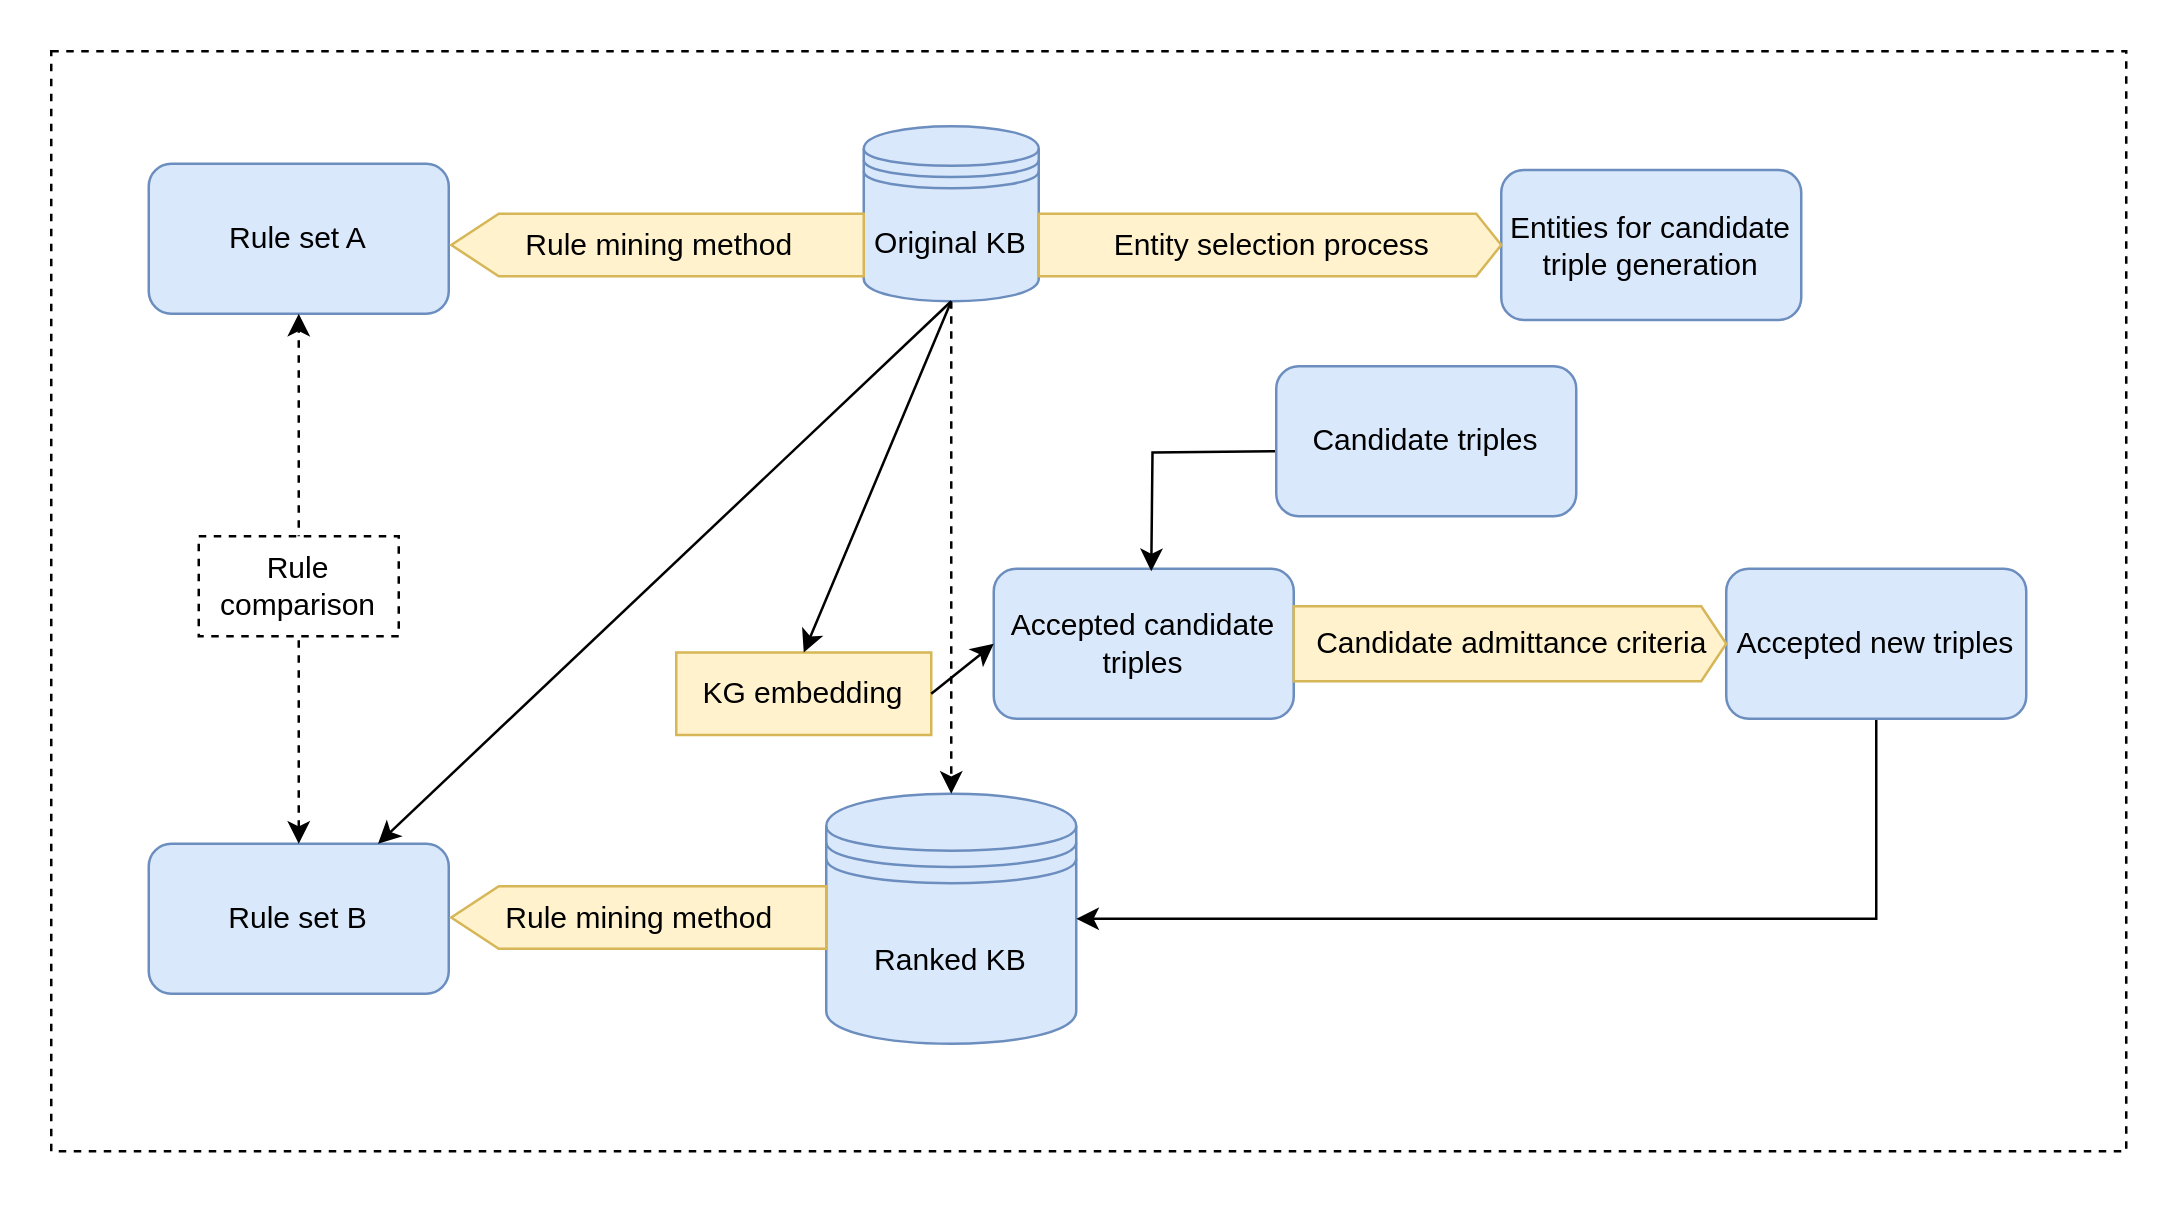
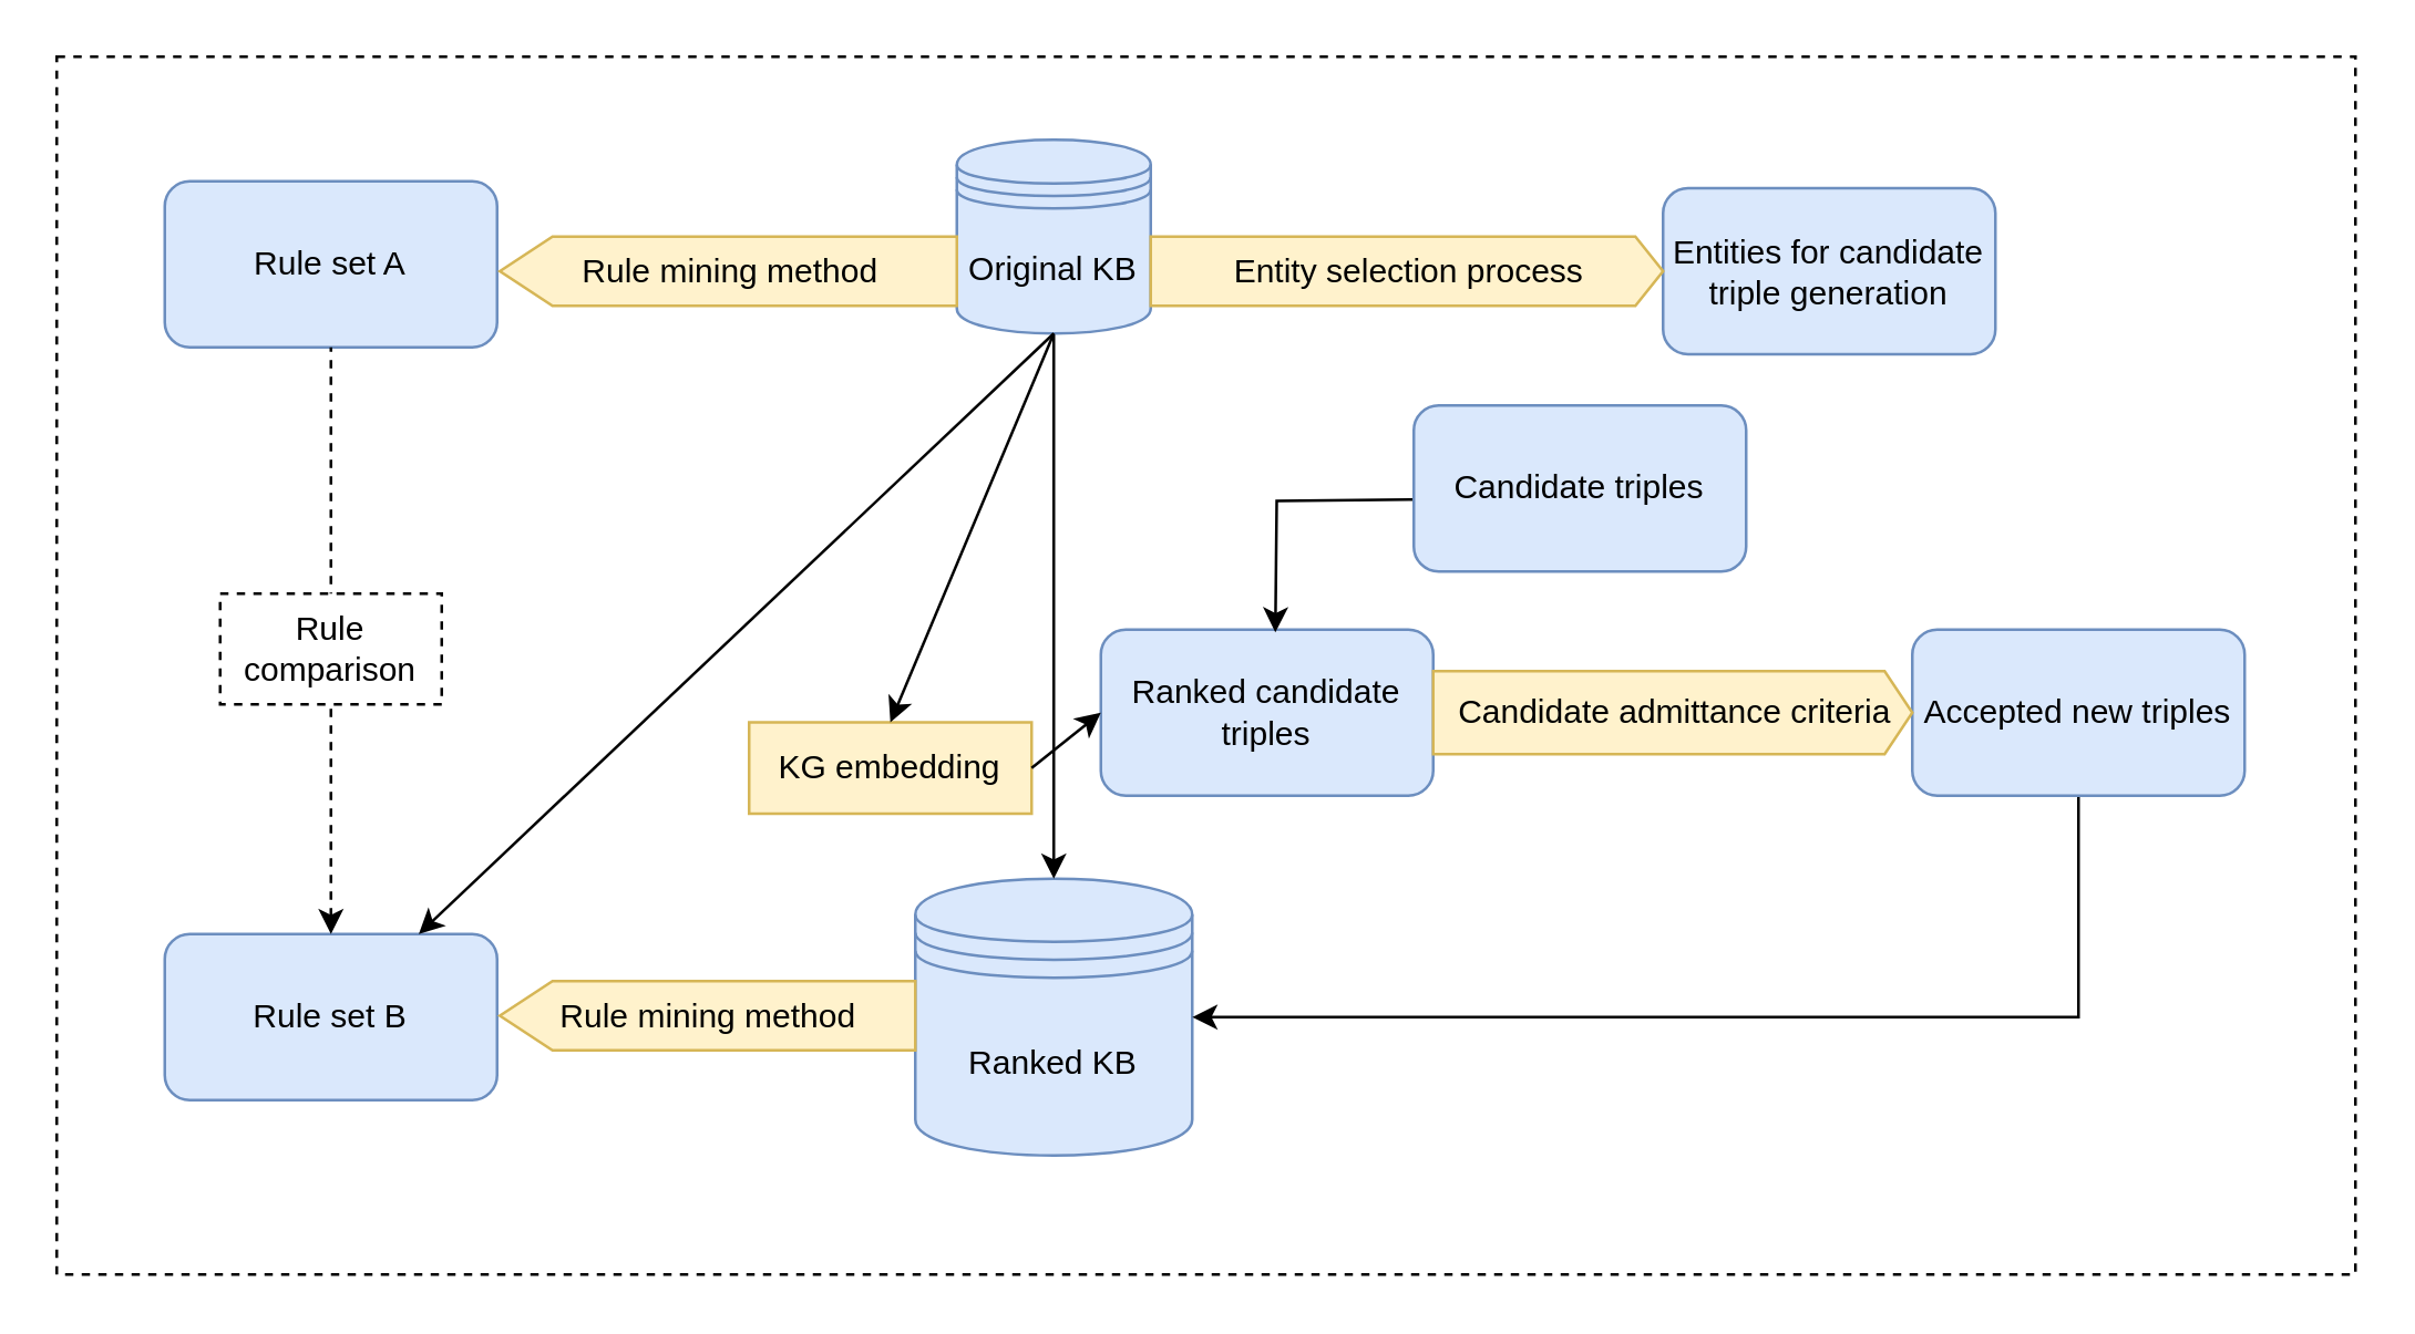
- <mxCell id="21" value="" style="html=1;labelBackgroundColor=#ffffff;startArrow=classic;startFill=1;startSize=6;endArrow=classic;endFill=1;endSize=6;jettySize=auto;orthogonalLoop=1;strokeWidth=1;dashed=1;fontSize=14;rounded=0;entryX=0.5;entryY=1;entryDx=0;entryDy=0;" edge="1" parent="1" source="11" target="6"><mxGeometry width="60" height="60" relative="1" as="geometry"><mxPoint x="354" y="394" as="sourcePoint" /><mxPoint x="414" y="334" as="targetPoint" /></mxGeometry></mxCell>
+ <mxCell id="21" value="" style="html=1;labelBackgroundColor=#ffffff;startArrow=classic;startFill=1;startSize=6;endArrow=none;endFill=1;endSize=6;jettySize=auto;orthogonalLoop=1;strokeWidth=1;dashed=1;fontSize=14;rounded=0;entryX=0.5;entryY=1;entryDx=0;entryDy=0;" edge="1" parent="1" source="11" target="6"><mxGeometry width="60" height="60" relative="1" as="geometry"><mxPoint x="354" y="394" as="sourcePoint" /><mxPoint x="414" y="334" as="targetPoint" /></mxGeometry></mxCell>
- <mxCell id="3" style="edgeStyle=orthogonalEdgeStyle;rounded=0;orthogonalLoop=1;jettySize=auto;html=1;entryX=0.5;entryY=0;entryDx=0;entryDy=0;dashed=1;" edge="1" parent="1" source="4" target="2"><mxGeometry relative="1" as="geometry" /></mxCell>
+ <mxCell id="3" style="edgeStyle=orthogonalEdgeStyle;rounded=0;orthogonalLoop=1;jettySize=auto;html=1;entryX=0.5;entryY=0;entryDx=0;entryDy=0;" edge="1" parent="1" source="4" target="2"><mxGeometry relative="1" as="geometry" /></mxCell>
- <mxCell id="7" value="Accepted candidate triples" style="rounded=1;whiteSpace=wrap;html=1;fillColor=#dae8fc;strokeColor=#6c8ebf;" vertex="1" parent="1"><mxGeometry x="397" y="227" width="120" height="60" as="geometry" /></mxCell>
+ <mxCell id="7" value="Ranked candidate triples" style="rounded=1;whiteSpace=wrap;html=1;fillColor=#dae8fc;strokeColor=#6c8ebf;" vertex="1" parent="1"><mxGeometry x="397" y="227" width="120" height="60" as="geometry" /></mxCell>
